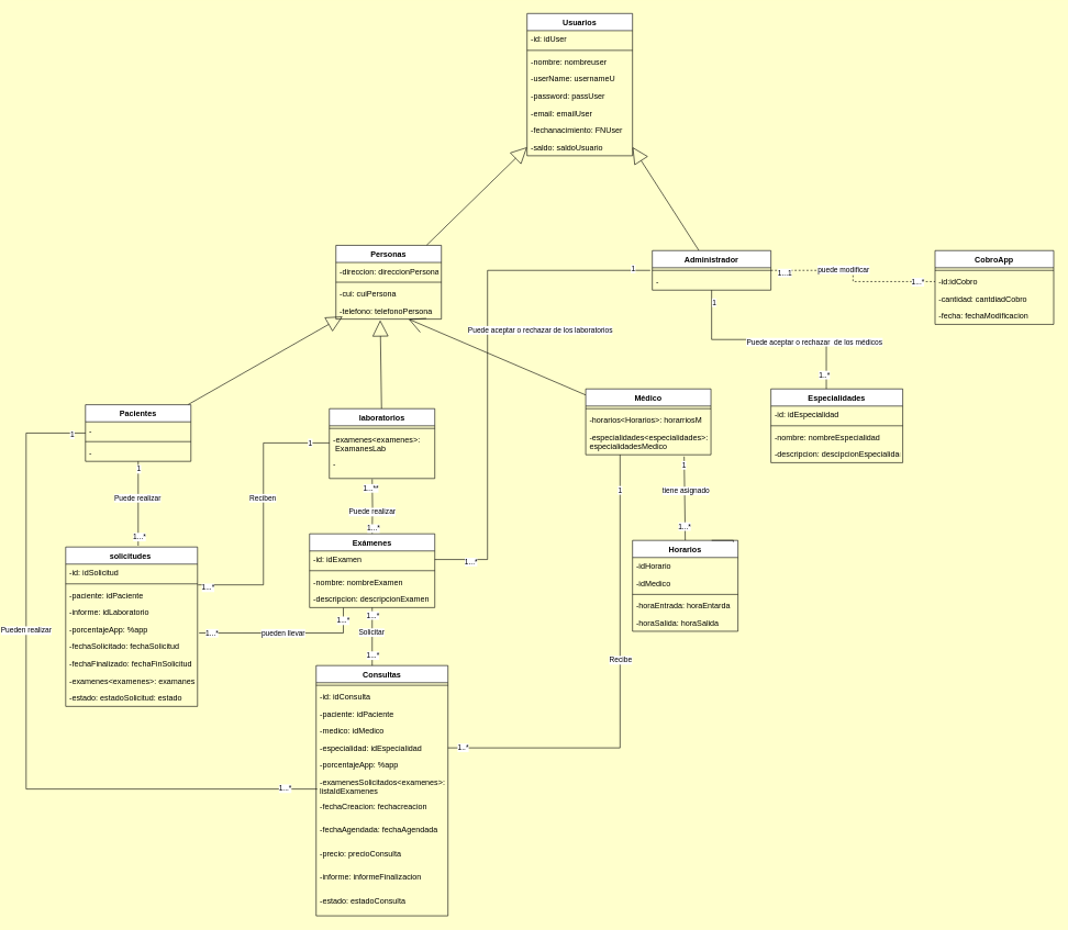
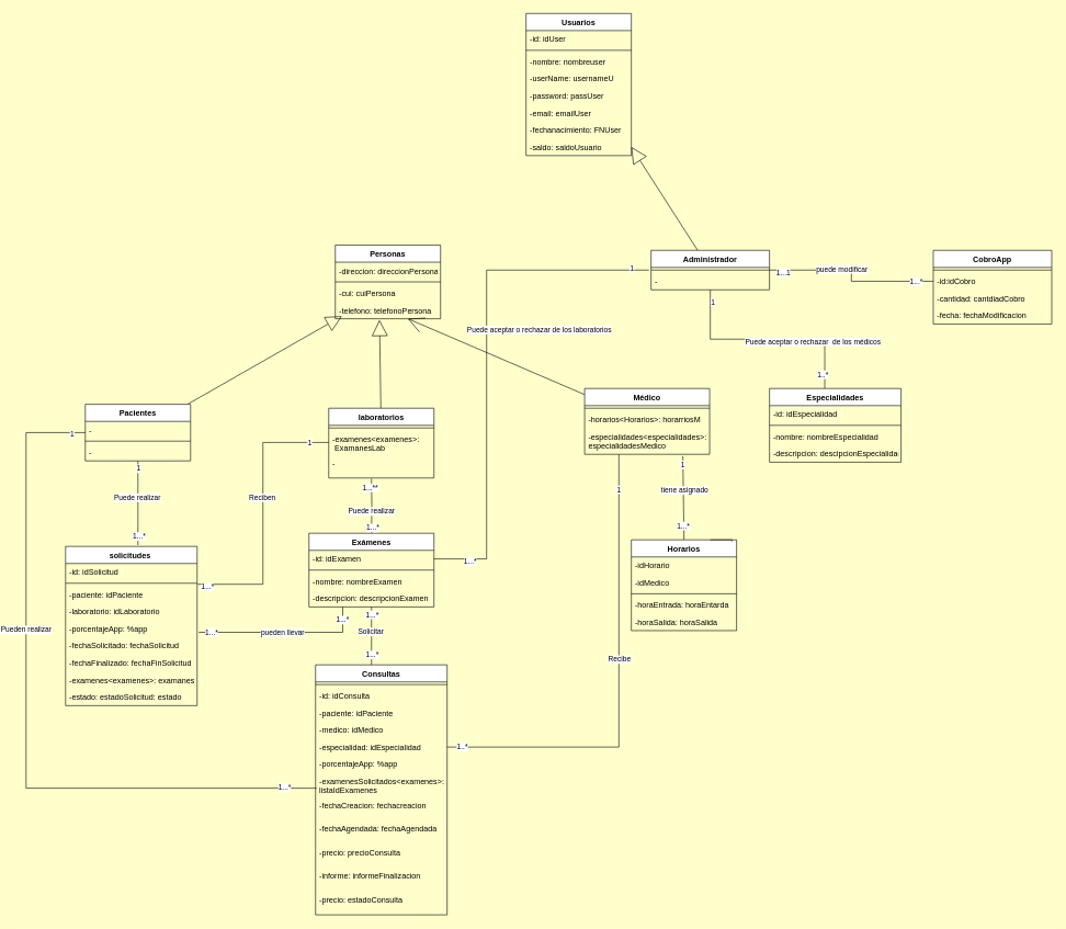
- <mxCell id="97" style="rounded=0;orthogonalLoop=1;jettySize=auto;html=1;entryX=0;entryY=0.5;entryDx=0;entryDy=0;endArrow=block;endFill=0;endSize=22;" parent="1" source="98" target="96" edge="1"><mxGeometry relative="1" as="geometry" /></mxCell>
- <mxCell id="11" style="edgeStyle=orthogonalEdgeStyle;rounded=0;orthogonalLoop=1;jettySize=auto;html=1;endArrow=none;endFill=0;dashed=1;" edge="1" parent="1" source="15" target="122"><mxGeometry relative="1" as="geometry" /></mxCell>
+ <mxCell id="11" style="edgeStyle=orthogonalEdgeStyle;rounded=0;orthogonalLoop=1;jettySize=auto;html=1;endArrow=none;endFill=0;" edge="1" parent="1" source="15" target="122"><mxGeometry relative="1" as="geometry" /></mxCell>
- <mxCell id="76" value="-informe: idLaboratorio" style="text;strokeColor=none;fillColor=none;align=left;verticalAlign=top;spacingLeft=4;spacingRight=4;overflow=hidden;rotatable=0;points=[[0,0.5],[1,0.5]];portConstraint=eastwest;" parent="72" vertex="1"><mxGeometry y="86" width="200" height="26" as="geometry" /></mxCell>
+ <mxCell id="76" value="-laboratorio: idLaboratorio" style="text;strokeColor=none;fillColor=none;align=left;verticalAlign=top;spacingLeft=4;spacingRight=4;overflow=hidden;rotatable=0;points=[[0,0.5],[1,0.5]];portConstraint=eastwest;" parent="72" vertex="1"><mxGeometry y="86" width="200" height="26" as="geometry" /></mxCell>
- <mxCell id="52" value="-estado: estadoConsulta" style="text;strokeColor=none;fillColor=none;align=left;verticalAlign=top;spacingLeft=4;spacingRight=4;overflow=hidden;rotatable=0;points=[[0,0.5],[1,0.5]];portConstraint=eastwest;" parent="40" vertex="1"><mxGeometry y="344" width="200" height="36" as="geometry" /></mxCell>
+ <mxCell id="52" value="-precio: estadoConsulta" style="text;strokeColor=none;fillColor=none;align=left;verticalAlign=top;spacingLeft=4;spacingRight=4;overflow=hidden;rotatable=0;points=[[0,0.5],[1,0.5]];portConstraint=eastwest;" parent="40" vertex="1"><mxGeometry y="344" width="200" height="36" as="geometry" /></mxCell>
